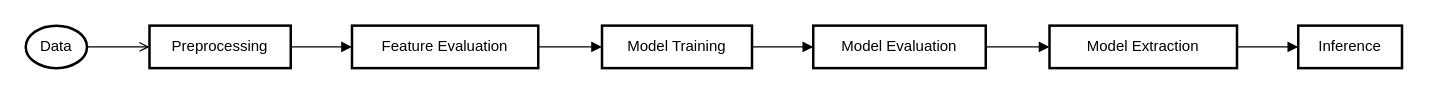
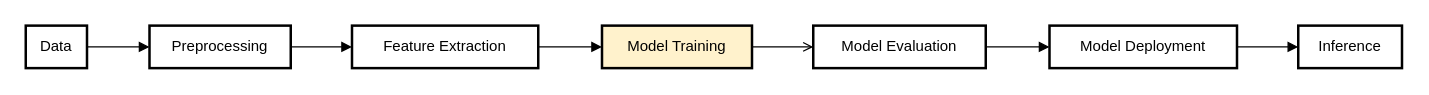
- <mxCell id="2" value="Data" style="ellipse;whiteSpace=wrap;strokeWidth=2;" vertex="1" parent="1"><mxGeometry width="49" height="34" as="geometry" x="20" y="20" /></mxCell>
+ <mxCell id="2" value="Data" style="whiteSpace=wrap;strokeWidth=2;" vertex="1" parent="1"><mxGeometry width="49" height="34" as="geometry" x="20" y="20" /></mxCell>
- <mxCell id="9" value="" style="curved=1;startArrow=none;endArrow=open;exitX=0.991;exitY=0.5;entryX=-0.004;entryY=0.5;" edge="1" parent="1" source="2" target="3"><mxGeometry relative="1" as="geometry"><Array as="points" /></mxGeometry></mxCell>
+ <mxCell id="9" value="" style="curved=1;startArrow=none;endArrow=block;exitX=0.991;exitY=0.5;entryX=-0.004;entryY=0.5;" edge="1" parent="1" source="2" target="3"><mxGeometry relative="1" as="geometry"><Array as="points" /></mxGeometry></mxCell>
- <mxCell id="4" value="Feature Evaluation" style="whiteSpace=wrap;strokeWidth=2;" vertex="1" parent="1"><mxGeometry x="281" width="149" height="34" as="geometry" y="20" /></mxCell>
+ <mxCell id="4" value="Feature Extraction" style="whiteSpace=wrap;strokeWidth=2;" vertex="1" parent="1"><mxGeometry x="281" width="149" height="34" as="geometry" y="20" /></mxCell>
- <mxCell id="5" value="Model Training" style="whiteSpace=wrap;strokeWidth=2;" vertex="1" parent="1"><mxGeometry x="481" width="120" height="34" as="geometry" y="20" /></mxCell>
+ <mxCell id="5" value="Model Training" style="whiteSpace=wrap;strokeWidth=2;fillColor=#fff2cc;" vertex="1" parent="1"><mxGeometry x="481" width="120" height="34" as="geometry" y="20" /></mxCell>
- <mxCell id="12" value="" style="curved=1;startArrow=none;endArrow=block;exitX=0.994;exitY=0.5;entryX=0.002;entryY=0.5;" edge="1" parent="1" source="5" target="6"><mxGeometry relative="1" as="geometry"><Array as="points" /></mxGeometry></mxCell>
+ <mxCell id="12" value="" style="curved=1;startArrow=none;endArrow=open;exitX=0.994;exitY=0.5;entryX=0.002;entryY=0.5;" edge="1" parent="1" source="5" target="6"><mxGeometry relative="1" as="geometry"><Array as="points" /></mxGeometry></mxCell>
- <mxCell id="7" value="Model Extraction" style="whiteSpace=wrap;strokeWidth=2;" vertex="1" parent="1"><mxGeometry x="839" width="150" height="34" as="geometry" y="20" /></mxCell>
+ <mxCell id="7" value="Model Deployment" style="whiteSpace=wrap;strokeWidth=2;" vertex="1" parent="1"><mxGeometry x="839" width="150" height="34" as="geometry" y="20" /></mxCell>
